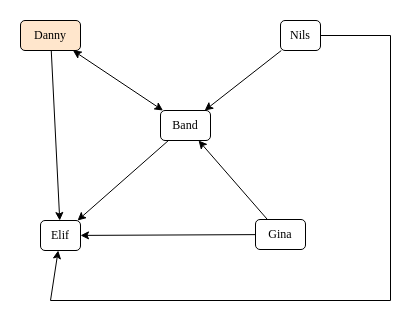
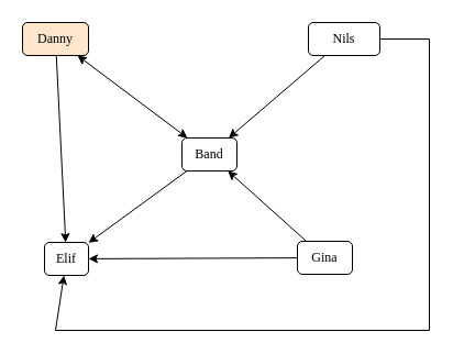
- <mxCell id="2" value="Nils" style="rounded=1;whiteSpace=wrap;html=1;fontFamily=Alegreya;fontSource=https%3A%2F%2Ffonts.googleapis.com%2Fcss%3Ffamily%3DAlegreya;" parent="1" vertex="1"><mxGeometry x="280" y="20" width="40" height="30" as="geometry" /></mxCell>
+ <mxCell id="2" value="Nils" style="rounded=1;whiteSpace=wrap;html=1;fontFamily=Alegreya;fontSource=https%3A%2F%2Ffonts.googleapis.com%2Fcss%3Ffamily%3DAlegreya;" parent="1" vertex="1"><mxGeometry x="280" y="20" width="65" height="30" as="geometry" /></mxCell>
- <mxCell id="4" value="Band" style="rounded=1;whiteSpace=wrap;html=1;fontFamily=Alegreya;fontSource=https%3A%2F%2Ffonts.googleapis.com%2Fcss%3Ffamily%3DAlegreya;" parent="1" vertex="1"><mxGeometry x="160" y="110" width="50" height="30" as="geometry" /></mxCell>
+ <mxCell id="4" value="Band" style="rounded=1;whiteSpace=wrap;html=1;fontFamily=Alegreya;fontSource=https%3A%2F%2Ffonts.googleapis.com%2Fcss%3Ffamily%3DAlegreya;" parent="1" vertex="1"><mxGeometry x="165" y="125" width="50" height="30" as="geometry" /></mxCell>
- <mxCell id="6" value="Gina" style="rounded=1;whiteSpace=wrap;html=1;fontFamily=Alegreya;fontSource=https%3A%2F%2Ffonts.googleapis.com%2Fcss%3Ffamily%3DAlegreya;" parent="1" vertex="1"><mxGeometry x="255" y="219" width="50" height="30" as="geometry" /></mxCell>
+ <mxCell id="6" value="Gina" style="rounded=1;whiteSpace=wrap;html=1;fontFamily=Alegreya;fontSource=https%3A%2F%2Ffonts.googleapis.com%2Fcss%3Ffamily%3DAlegreya;" parent="1" vertex="1"><mxGeometry x="270" y="219" width="50" height="30" as="geometry" /></mxCell>
